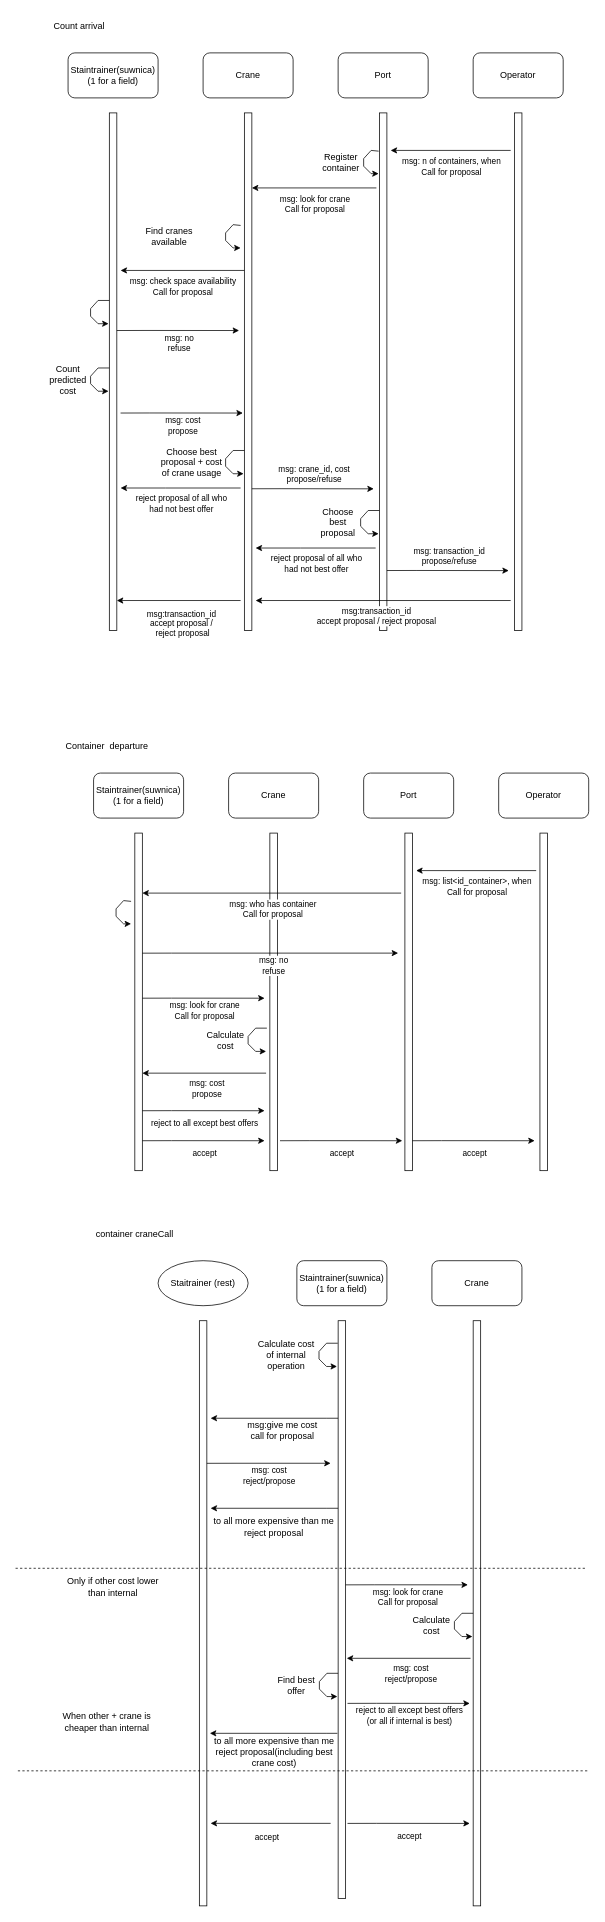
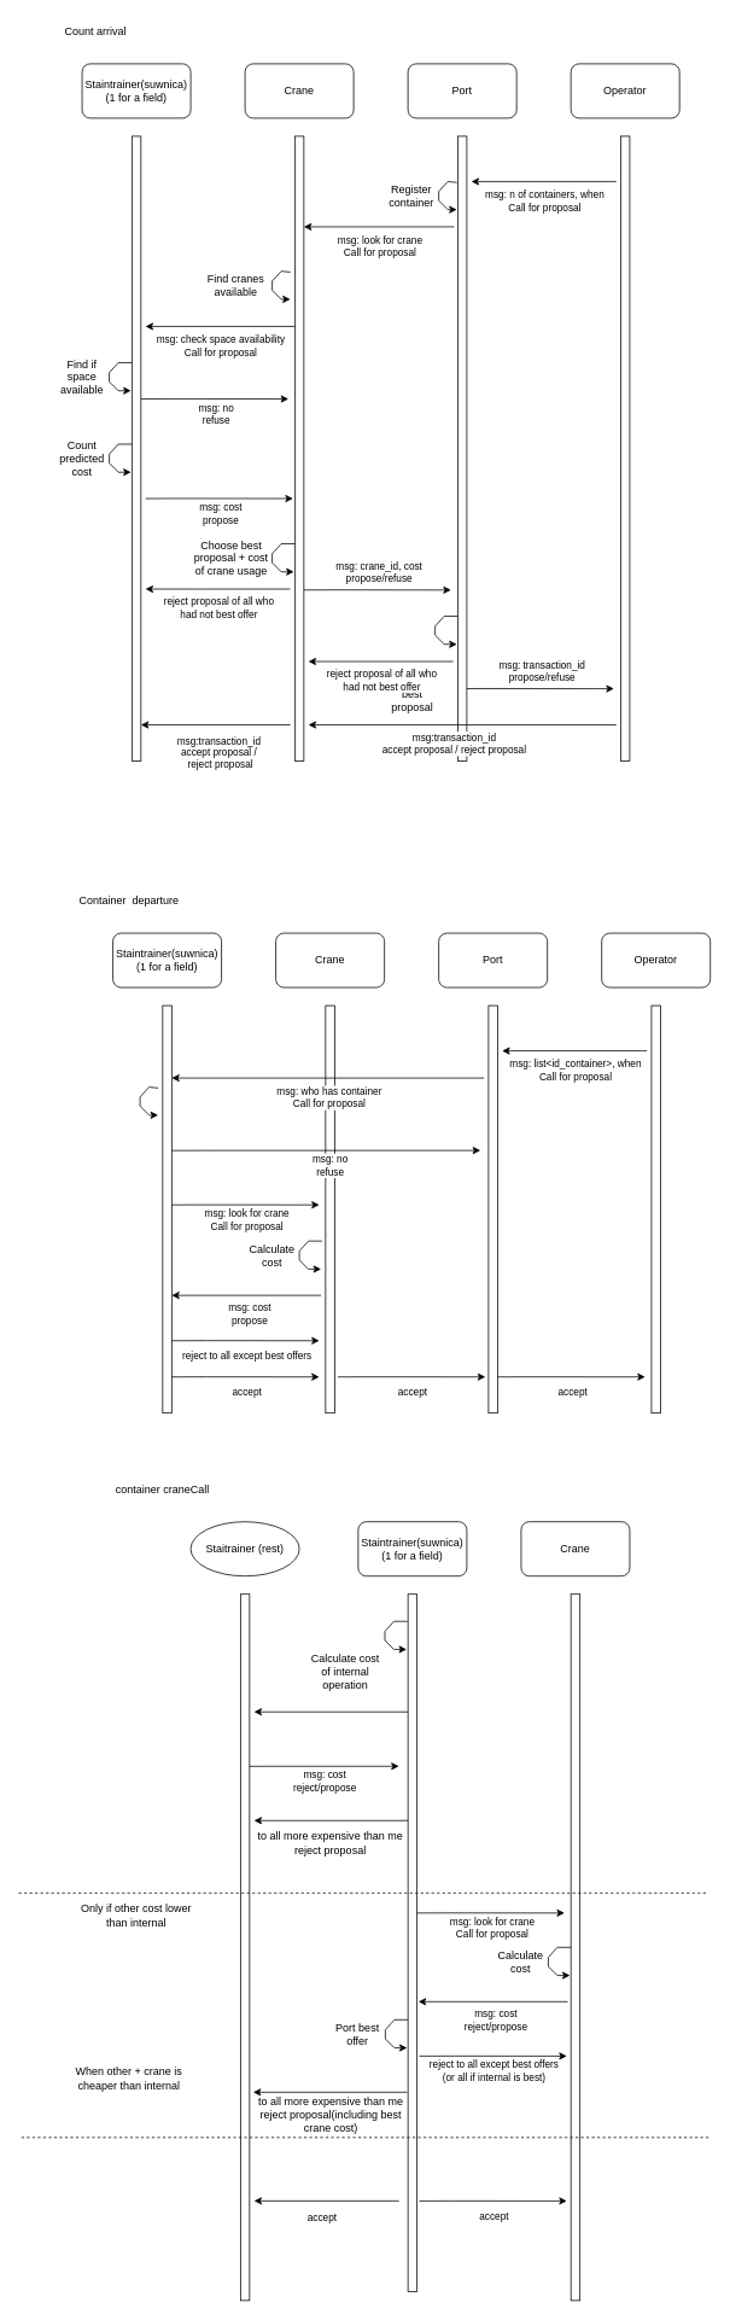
- <mxCell id="14" value="Find cranes available" style="text;html=1;strokeColor=none;fillColor=none;align=center;verticalAlign=middle;whiteSpace=wrap;rounded=0;" vertex="1" parent="1"><mxGeometry x="185" y="300" width="80" height="30" as="geometry" /></mxCell>
+ <mxCell id="14" value="Find cranes available" style="text;html=1;strokeColor=none;fillColor=none;align=center;verticalAlign=middle;whiteSpace=wrap;rounded=0;" vertex="1" parent="1"><mxGeometry x="220" y="300" width="80" height="30" as="geometry" /></mxCell>
+ <mxCell id="19" value="Find if space available" style="text;html=1;strokeColor=none;fillColor=none;align=center;verticalAlign=middle;whiteSpace=wrap;rounded=0;" vertex="1" parent="1"><mxGeometry x="60" y="401" width="60" height="30" as="geometry" /></mxCell>
- <mxCell id="31" value="Choose best proposal" style="text;html=1;strokeColor=none;fillColor=none;align=center;verticalAlign=middle;whiteSpace=wrap;rounded=0;" vertex="1" parent="1"><mxGeometry x="420" y="681" width="60" height="30" as="geometry" /></mxCell>
+ <mxCell id="31" value="Choose best proposal" style="text;html=1;strokeColor=none;fillColor=none;align=center;verticalAlign=middle;whiteSpace=wrap;rounded=0;" vertex="1" parent="1"><mxGeometry x="425" y="751" width="60" height="30" as="geometry" /></mxCell>
- <mxCell id="84" value="Calculate cost of internal operation" style="text;html=1;strokeColor=none;fillColor=none;align=center;verticalAlign=middle;whiteSpace=wrap;rounded=0;" vertex="1" parent="1"><mxGeometry x="337" y="1791" width="87.5" height="30" as="geometry" /></mxCell>
+ <mxCell id="84" value="Calculate cost of internal operation" style="text;html=1;strokeColor=none;fillColor=none;align=center;verticalAlign=middle;whiteSpace=wrap;rounded=0;" vertex="1" parent="1"><mxGeometry x="337" y="1831" width="87.5" height="30" as="geometry" /></mxCell>
- <mxCell id="86" value="msg:give me cost&lt;br&gt;call for proposal" style="text;html=1;strokeColor=none;fillColor=none;align=center;verticalAlign=middle;whiteSpace=wrap;rounded=0;" vertex="1" parent="1"><mxGeometry x="327" y="1891" width="98" height="30" as="geometry" /></mxCell>
- <mxCell id="94" value="Find best offer" style="text;html=1;strokeColor=none;fillColor=none;align=center;verticalAlign=middle;whiteSpace=wrap;rounded=0;" vertex="1" parent="1"><mxGeometry x="365" y="2231" width="59" height="30" as="geometry" /></mxCell>
+ <mxCell id="94" value="Port best offer" style="text;html=1;strokeColor=none;fillColor=none;align=center;verticalAlign=middle;whiteSpace=wrap;rounded=0;" vertex="1" parent="1"><mxGeometry x="365" y="2231" width="59" height="30" as="geometry" /></mxCell>
